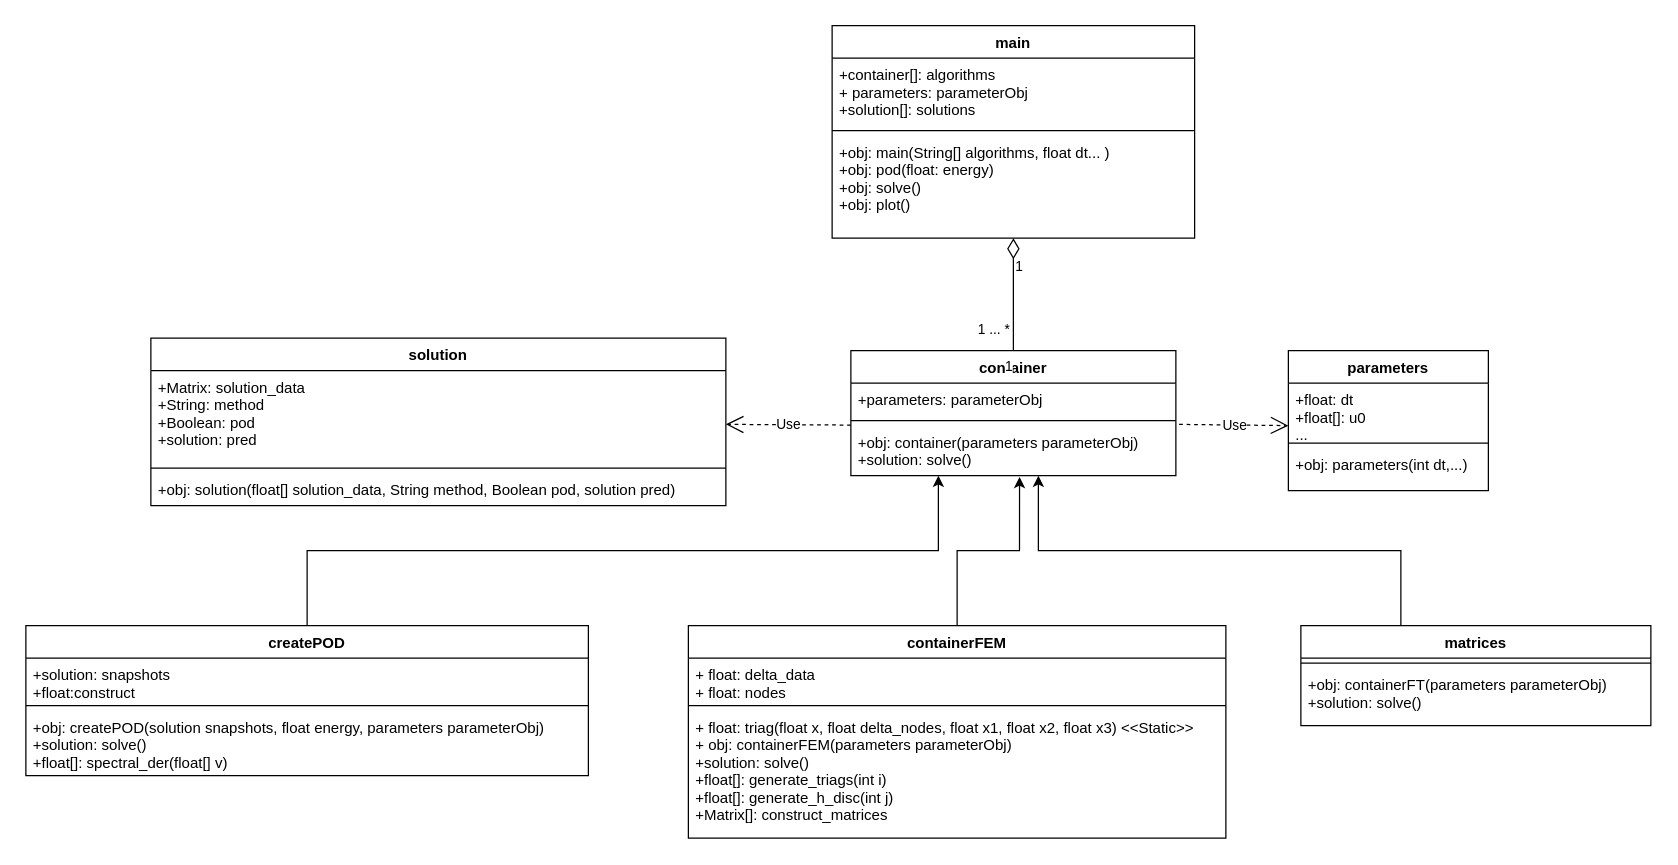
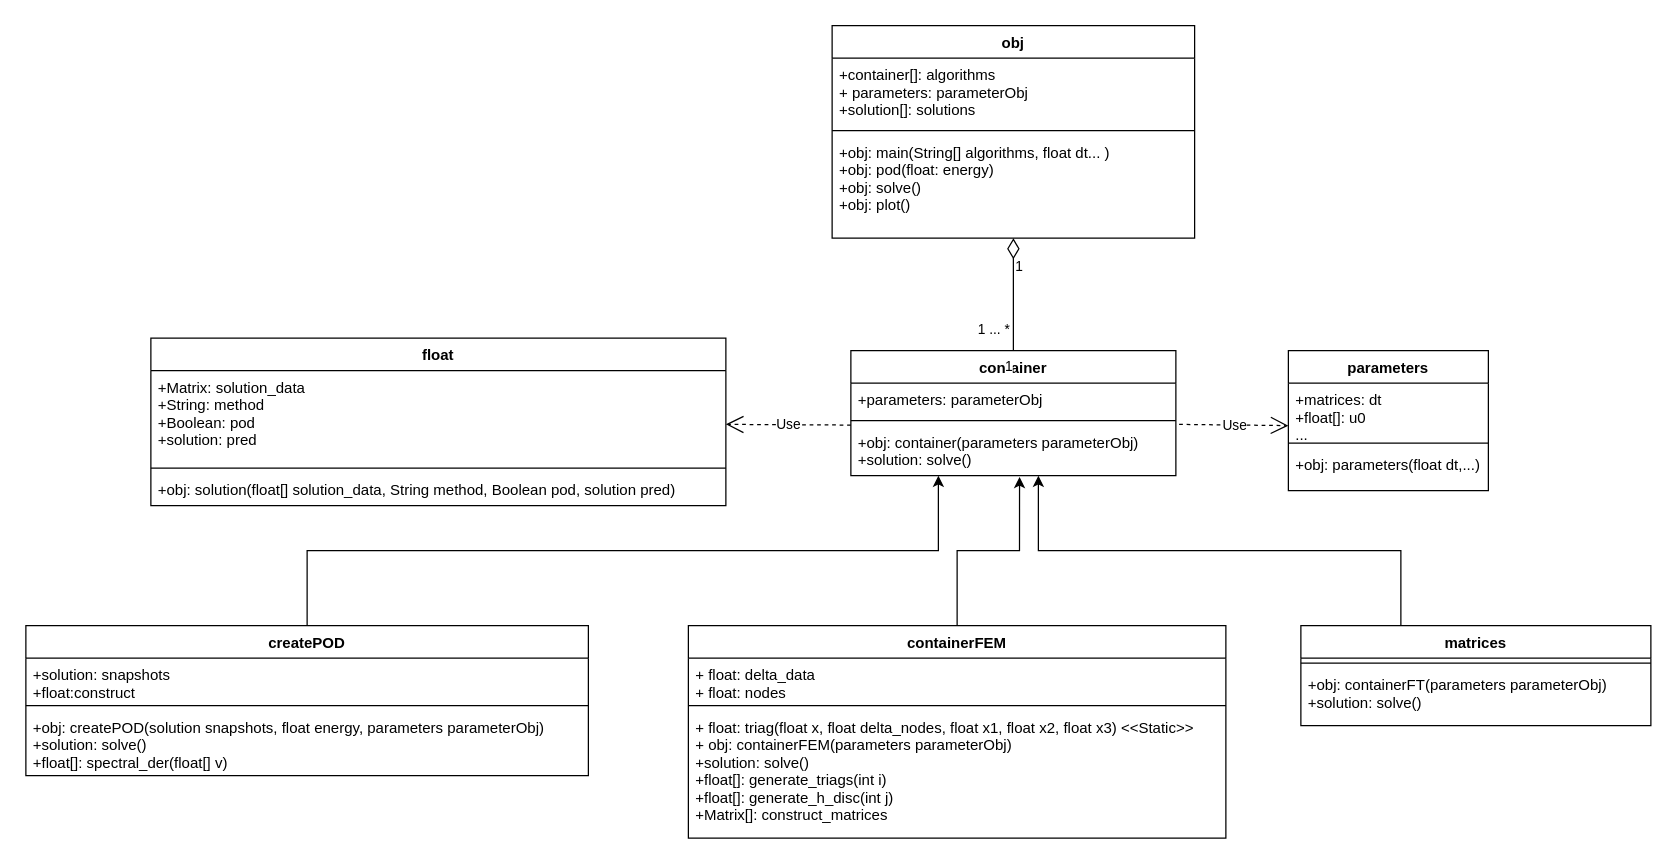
- <mxCell id="30" value="main" style="swimlane;fontStyle=1;align=center;verticalAlign=top;childLayout=stackLayout;horizontal=1;startSize=26;horizontalStack=0;resizeParent=1;resizeParentMax=0;resizeLast=0;collapsible=1;marginBottom=0;" vertex="1" parent="1"><mxGeometry x="665" y="20" width="290" height="170" as="geometry" /></mxCell>
+ <mxCell id="30" value="obj" style="swimlane;fontStyle=1;align=center;verticalAlign=top;childLayout=stackLayout;horizontal=1;startSize=26;horizontalStack=0;resizeParent=1;resizeParentMax=0;resizeLast=0;collapsible=1;marginBottom=0;" vertex="1" parent="1"><mxGeometry x="665" y="20" width="290" height="170" as="geometry" /></mxCell>
- <mxCell id="20" value="solution" style="swimlane;fontStyle=1;align=center;verticalAlign=top;childLayout=stackLayout;horizontal=1;startSize=26;horizontalStack=0;resizeParent=1;resizeParentMax=0;resizeLast=0;collapsible=1;marginBottom=0;" parent="1" vertex="1"><mxGeometry x="120" y="270" width="460" height="134" as="geometry" /></mxCell>
+ <mxCell id="20" value="float" style="swimlane;fontStyle=1;align=center;verticalAlign=top;childLayout=stackLayout;horizontal=1;startSize=26;horizontalStack=0;resizeParent=1;resizeParentMax=0;resizeLast=0;collapsible=1;marginBottom=0;" parent="1" vertex="1"><mxGeometry x="120" y="270" width="460" height="134" as="geometry" /></mxCell>
- <mxCell id="3" value="+float: dt&#10;+float[]: u0&#10;...&#10;" style="text;strokeColor=none;fillColor=none;align=left;verticalAlign=top;spacingLeft=4;spacingRight=4;overflow=hidden;rotatable=0;points=[[0,0.5],[1,0.5]];portConstraint=eastwest;" parent="2" vertex="1"><mxGeometry y="26" width="160" height="44" as="geometry" /></mxCell>
+ <mxCell id="3" value="+matrices: dt&#10;+float[]: u0&#10;...&#10;" style="text;strokeColor=none;fillColor=none;align=left;verticalAlign=top;spacingLeft=4;spacingRight=4;overflow=hidden;rotatable=0;points=[[0,0.5],[1,0.5]];portConstraint=eastwest;" parent="2" vertex="1"><mxGeometry y="26" width="160" height="44" as="geometry" /></mxCell>
- <mxCell id="5" value="+obj: parameters(int dt,...)" style="text;strokeColor=none;fillColor=none;align=left;verticalAlign=top;spacingLeft=4;spacingRight=4;overflow=hidden;rotatable=0;points=[[0,0.5],[1,0.5]];portConstraint=eastwest;" parent="2" vertex="1"><mxGeometry y="78" width="160" height="34" as="geometry" /></mxCell>
+ <mxCell id="5" value="+obj: parameters(float dt,...)" style="text;strokeColor=none;fillColor=none;align=left;verticalAlign=top;spacingLeft=4;spacingRight=4;overflow=hidden;rotatable=0;points=[[0,0.5],[1,0.5]];portConstraint=eastwest;" parent="2" vertex="1"><mxGeometry y="78" width="160" height="34" as="geometry" /></mxCell>
